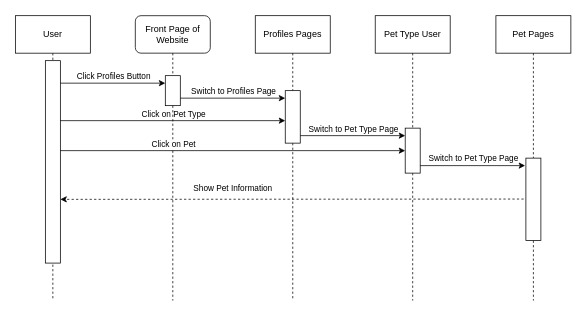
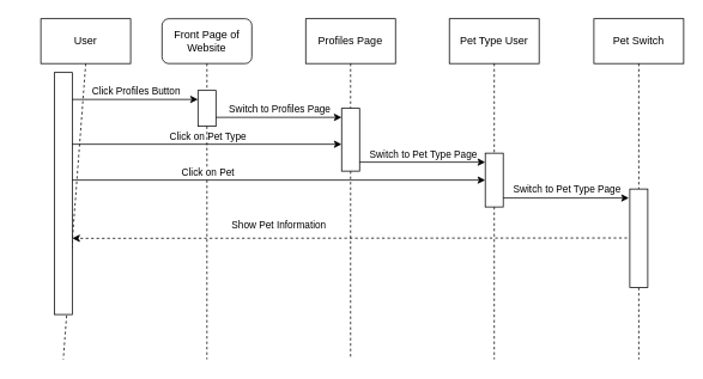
- <mxCell id="3" value="User" style="whiteSpace=wrap;html=1;" parent="1" vertex="1"><mxGeometry x="20" y="20" width="100" height="50" as="geometry" /></mxCell>
+ <mxCell id="3" value="User" style="whiteSpace=wrap;html=1;" parent="1" vertex="1"><mxGeometry x="45" y="20" width="100" height="50" as="geometry" /></mxCell>
- <mxCell id="6" value="Profiles&lt;span style=&quot;background-color: transparent;&quot;&gt;&amp;nbsp;Pages&lt;/span&gt;" style="whiteSpace=wrap;html=1;" parent="1" vertex="1"><mxGeometry x="340" y="20" width="100" height="50" as="geometry" /></mxCell>
+ <mxCell id="6" value="Profiles&lt;span style=&quot;background-color: transparent;&quot;&gt;&amp;nbsp;Page&lt;/span&gt;" style="whiteSpace=wrap;html=1;" parent="1" vertex="1"><mxGeometry x="340" y="20" width="100" height="50" as="geometry" /></mxCell>
- <mxCell id="28" value="Pet Pages" style="whiteSpace=wrap;html=1;" vertex="1" parent="1"><mxGeometry x="661" y="20" width="100" height="50" as="geometry" /></mxCell>
+ <mxCell id="28" value="Pet Switch" style="whiteSpace=wrap;html=1;" vertex="1" parent="1"><mxGeometry x="661" y="20" width="100" height="50" as="geometry" /></mxCell>
